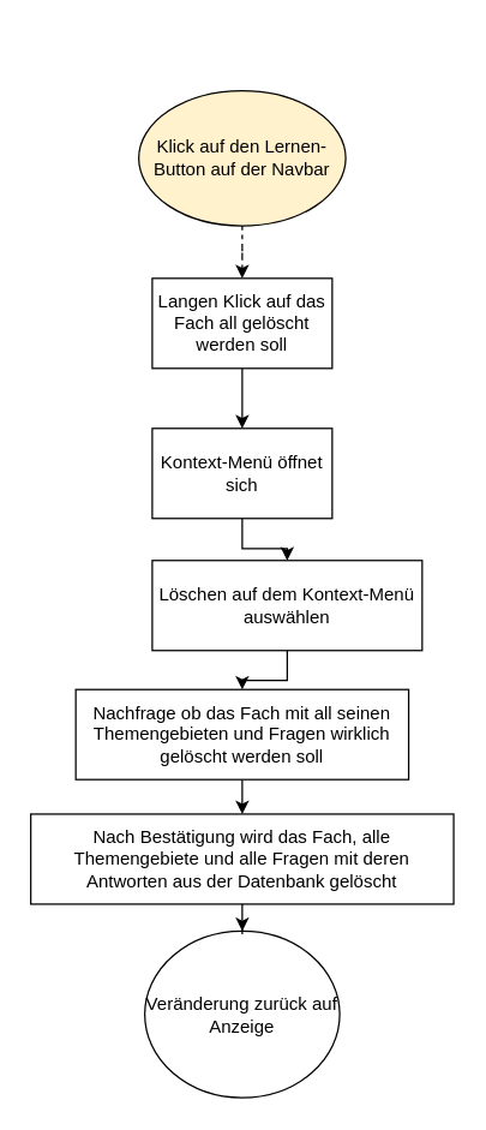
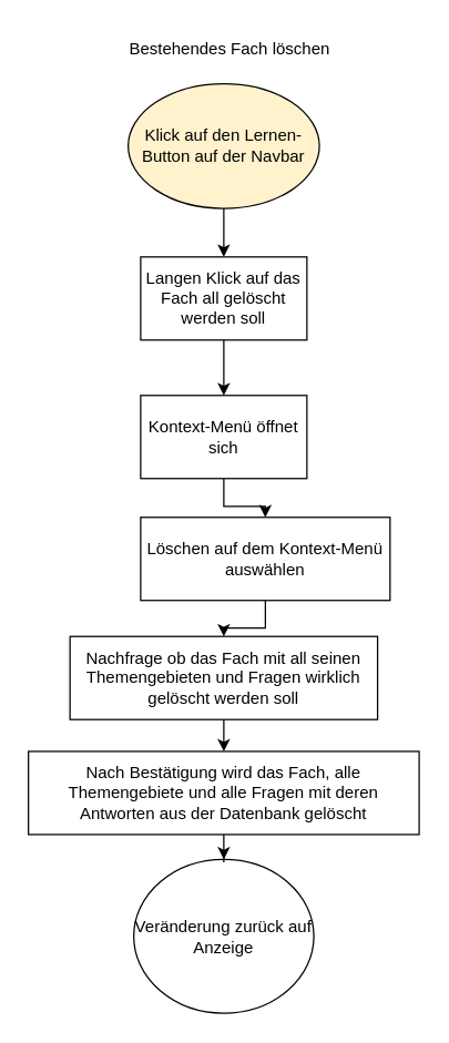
+ <mxCell id="4" value="Bestehendes Fach löschen" style="text;html=1;strokeColor=none;fillColor=none;align=center;verticalAlign=middle;whiteSpace=wrap;rounded=0;" vertex="1" parent="1"><mxGeometry x="69" y="20" width="193" height="30" as="geometry" /></mxCell>
- <mxCell id="2" value="" style="edgeStyle=orthogonalEdgeStyle;rounded=0;orthogonalLoop=1;jettySize=auto;html=1;dashed=1;" edge="1" parent="1" source="3" target="6"><mxGeometry relative="1" as="geometry" /></mxCell>
+ <mxCell id="2" value="" style="edgeStyle=orthogonalEdgeStyle;rounded=0;orthogonalLoop=1;jettySize=auto;html=1;" edge="1" parent="1" source="3" target="6"><mxGeometry relative="1" as="geometry" /></mxCell>
